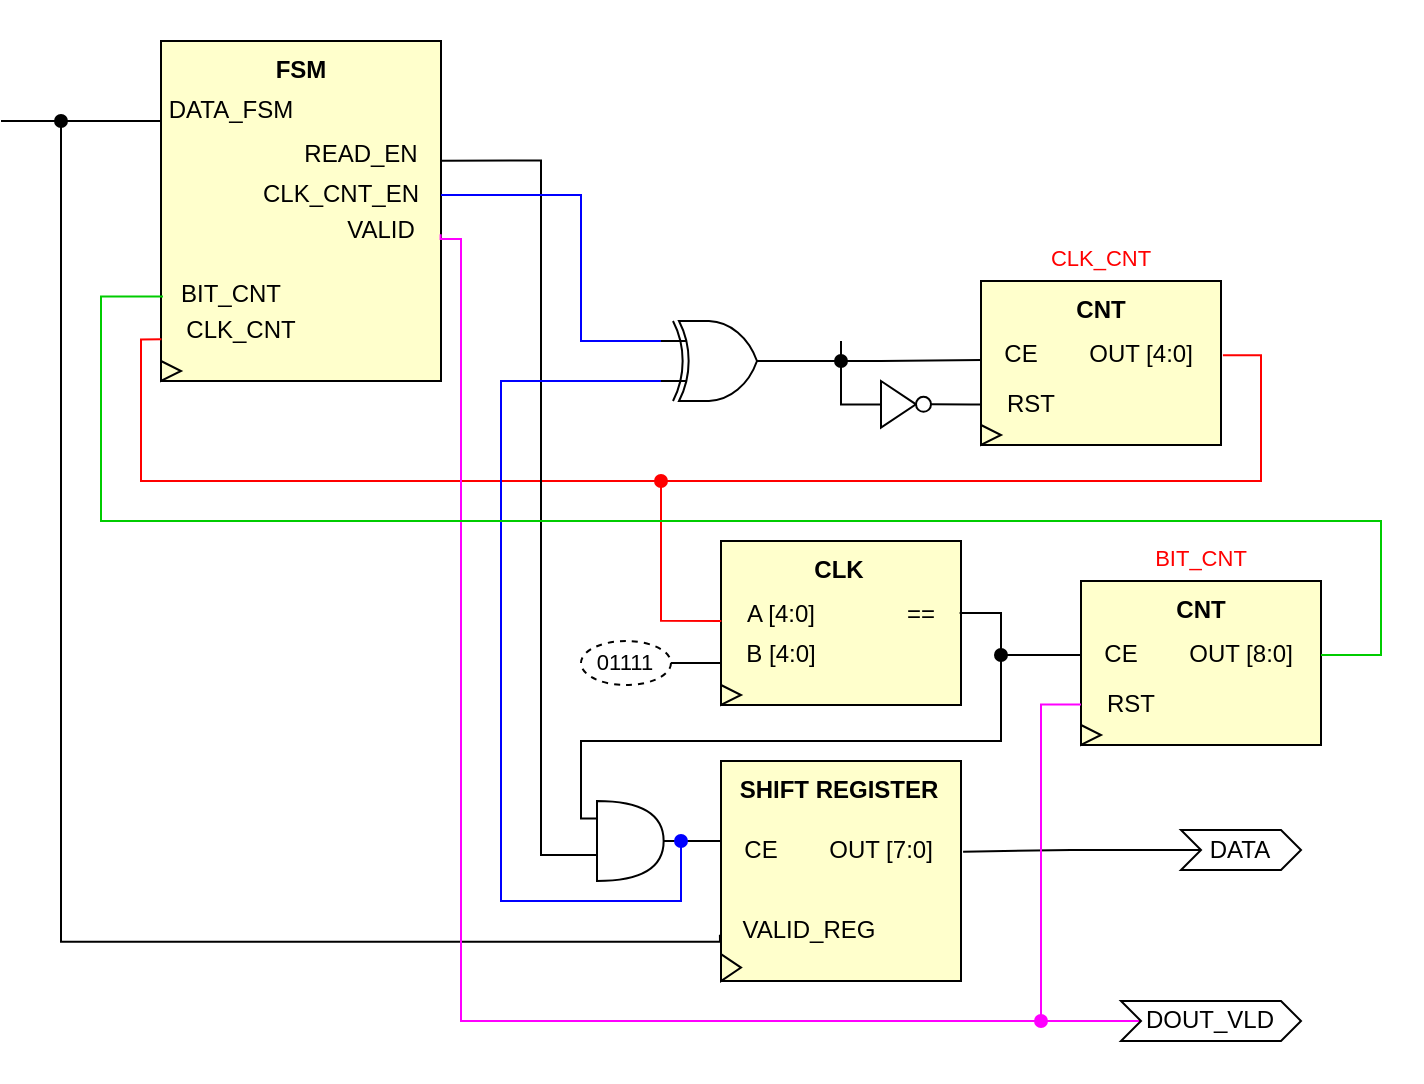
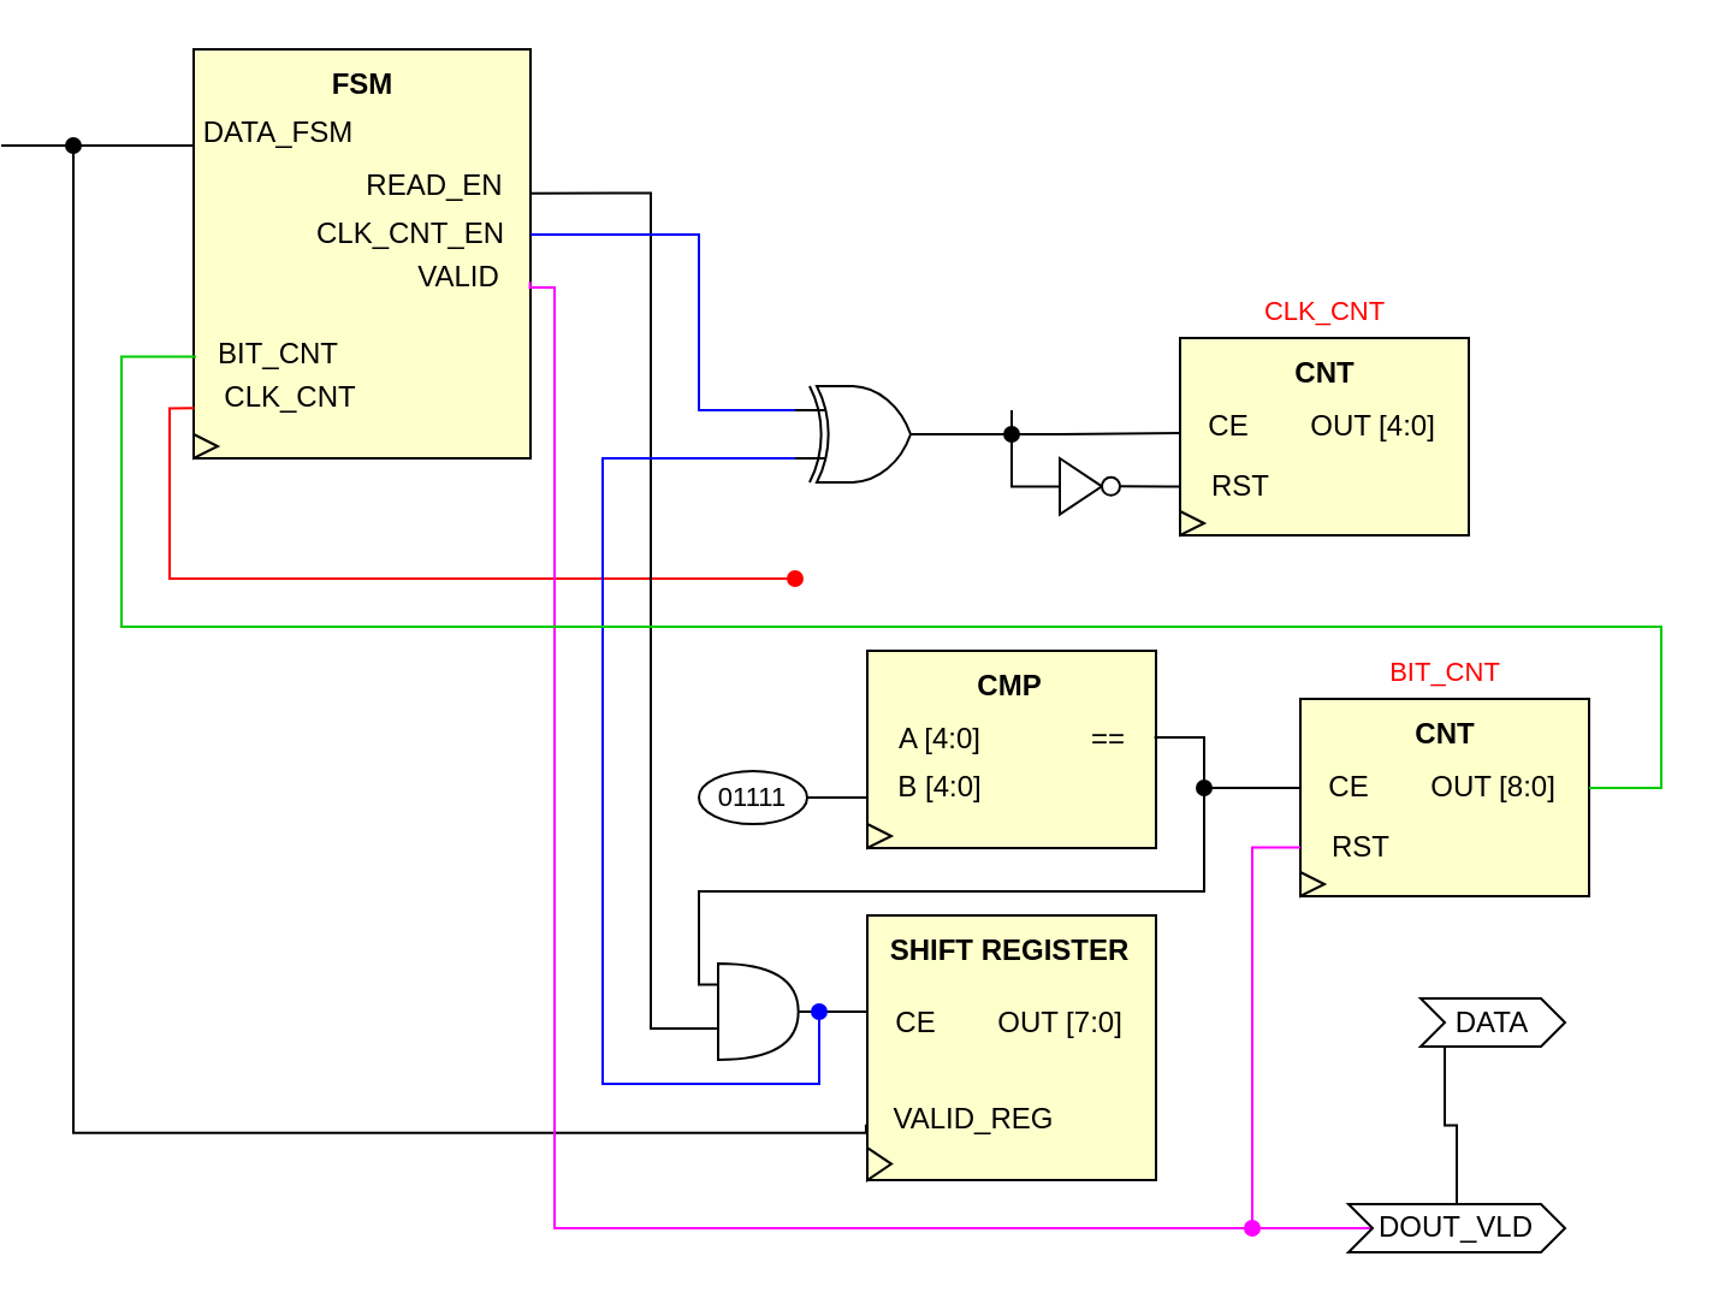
- <mxCell id="52" style="edgeStyle=orthogonalEdgeStyle;rounded=0;orthogonalLoop=1;jettySize=auto;html=1;entryX=0.003;entryY=0.598;entryDx=0;entryDy=0;entryPerimeter=0;endArrow=none;endFill=0;strokeColor=#FF0000;exitX=1.012;exitY=0.503;exitDx=0;exitDy=0;exitPerimeter=0;" parent="1" source="45" target="34" edge="1"><mxGeometry relative="1" as="geometry"><mxPoint x="330" y="320" as="targetPoint" /><Array as="points"><mxPoint x="610" y="177" /><mxPoint x="610" y="240" /><mxPoint x="310" y="240" /><mxPoint x="310" y="310" /></Array></mxGeometry></mxCell>
- <mxCell id="32" value="&lt;b&gt;CLK&lt;/b&gt;" style="text;html=1;align=center;verticalAlign=middle;resizable=0;points=[];autosize=1;strokeColor=none;fillColor=none;" parent="30" vertex="1"><mxGeometry x="44" width="50" height="30" as="geometry" /></mxCell>
+ <mxCell id="32" value="&lt;b&gt;CMP&lt;/b&gt;" style="text;html=1;align=center;verticalAlign=middle;resizable=0;points=[];autosize=1;strokeColor=none;fillColor=none;" parent="30" vertex="1"><mxGeometry x="44" width="50" height="30" as="geometry" /></mxCell>
- <mxCell id="38" value="&lt;span style=&quot;font-size: 11px;&quot;&gt;01111&lt;/span&gt;" style="ellipse;whiteSpace=wrap;html=1;dashed=1;" parent="29" vertex="1"><mxGeometry y="50" width="45" height="22" as="geometry" /></mxCell>
+ <mxCell id="38" value="&lt;span style=&quot;font-size: 11px;&quot;&gt;01111&lt;/span&gt;" style="ellipse;whiteSpace=wrap;html=1;" parent="29" vertex="1"><mxGeometry y="50" width="45" height="22" as="geometry" /></mxCell>
- <mxCell id="55" style="edgeStyle=orthogonalEdgeStyle;rounded=0;orthogonalLoop=1;jettySize=auto;html=1;exitX=0;exitY=0.5;exitDx=0;exitDy=0;entryX=1.013;entryY=0.528;entryDx=0;entryDy=0;entryPerimeter=0;endArrow=none;endFill=0;" parent="1" source="56" target="23" edge="1"><mxGeometry relative="1" as="geometry" /></mxCell>
+ <mxCell id="55" style="edgeStyle=orthogonalEdgeStyle;rounded=0;orthogonalLoop=1;jettySize=auto;html=1;exitX=0;exitY=0.5;exitDx=0;exitDy=0;endArrow=none;endFill=0;" parent="1" source="56" target="58" edge="1"><mxGeometry relative="1" as="geometry" /></mxCell>
